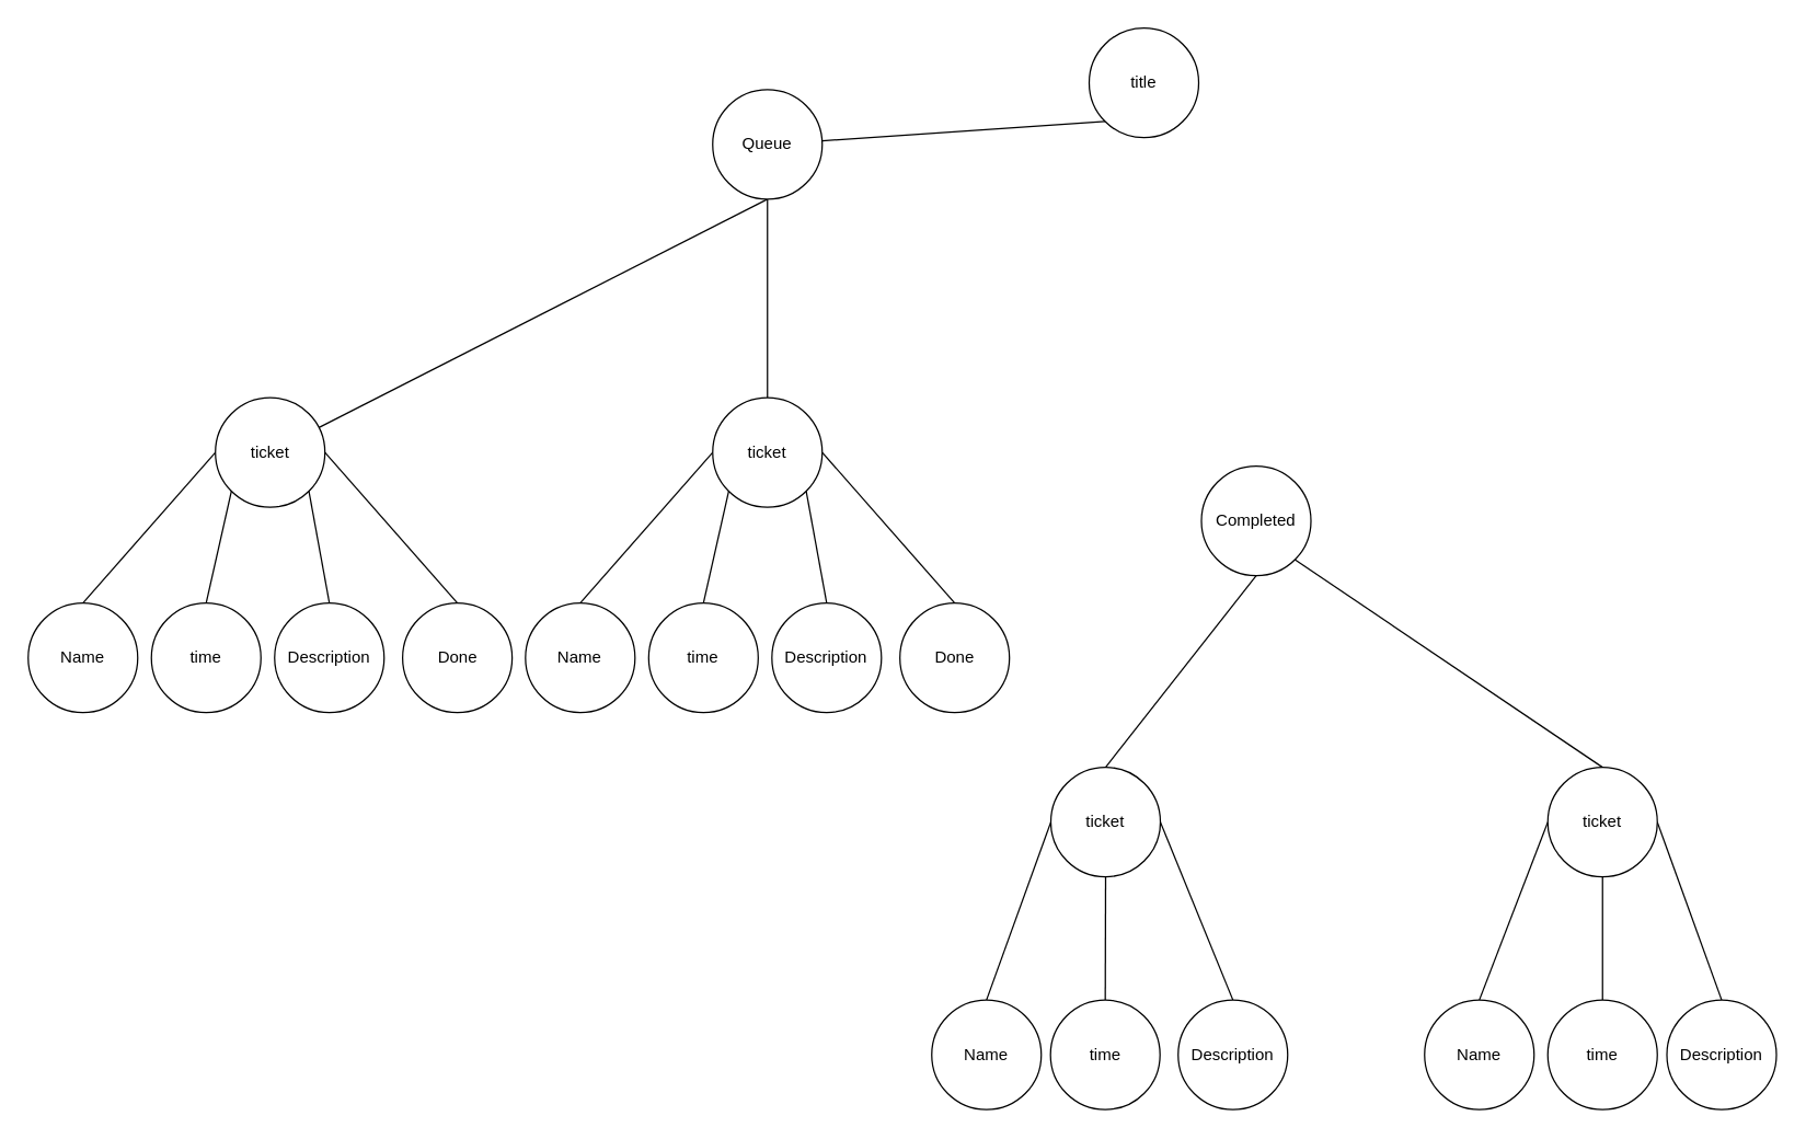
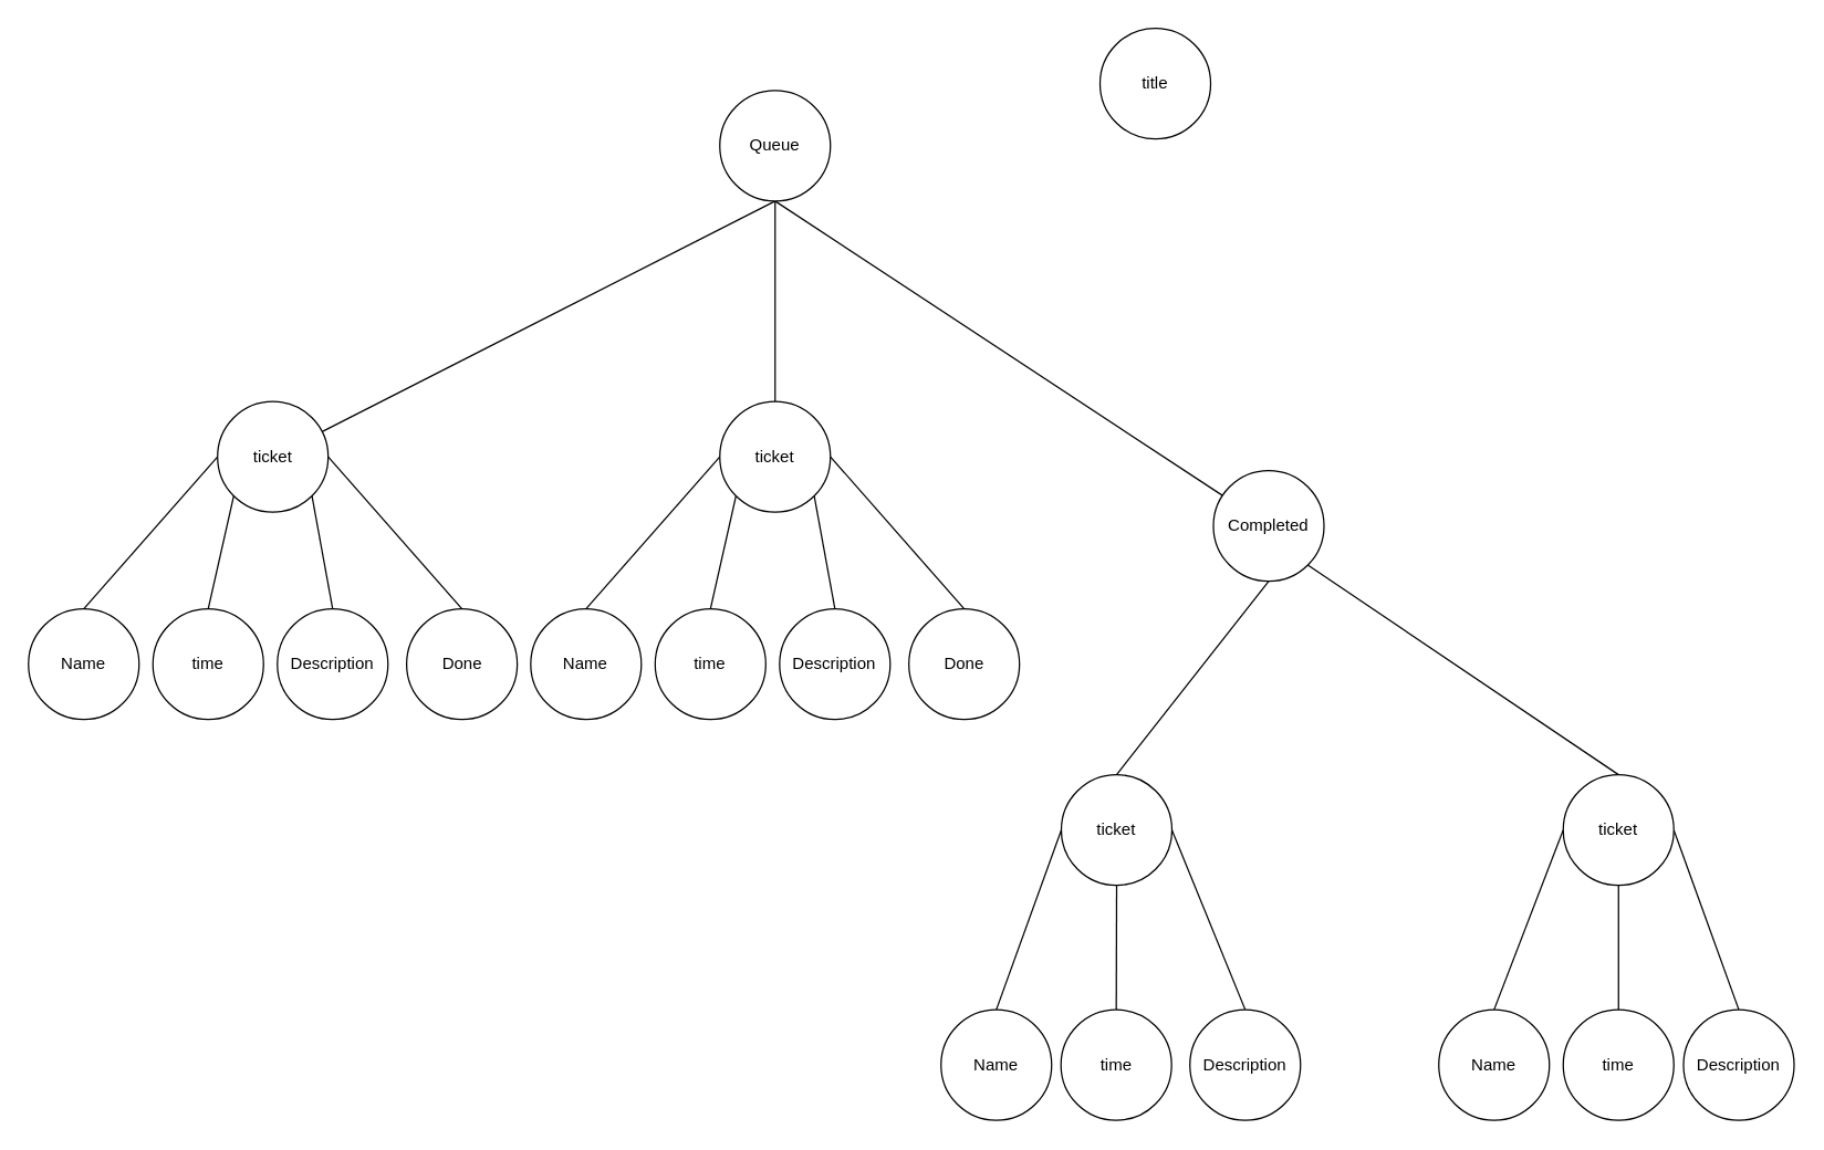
- <mxCell id="2" style="rounded=0;orthogonalLoop=1;jettySize=auto;html=1;exitX=0;exitY=1;exitDx=0;exitDy=0;endArrow=none;endFill=0;" edge="1" parent="1" source="4" target="7"><mxGeometry relative="1" as="geometry" /></mxCell>
+ <mxCell id="3" style="edgeStyle=none;rounded=0;orthogonalLoop=1;jettySize=auto;html=1;exitX=0.5;exitY=1;exitDx=0;exitDy=0;endArrow=none;endFill=0;" edge="1" parent="1" source="7" target="10"><mxGeometry relative="1" as="geometry" /></mxCell>
